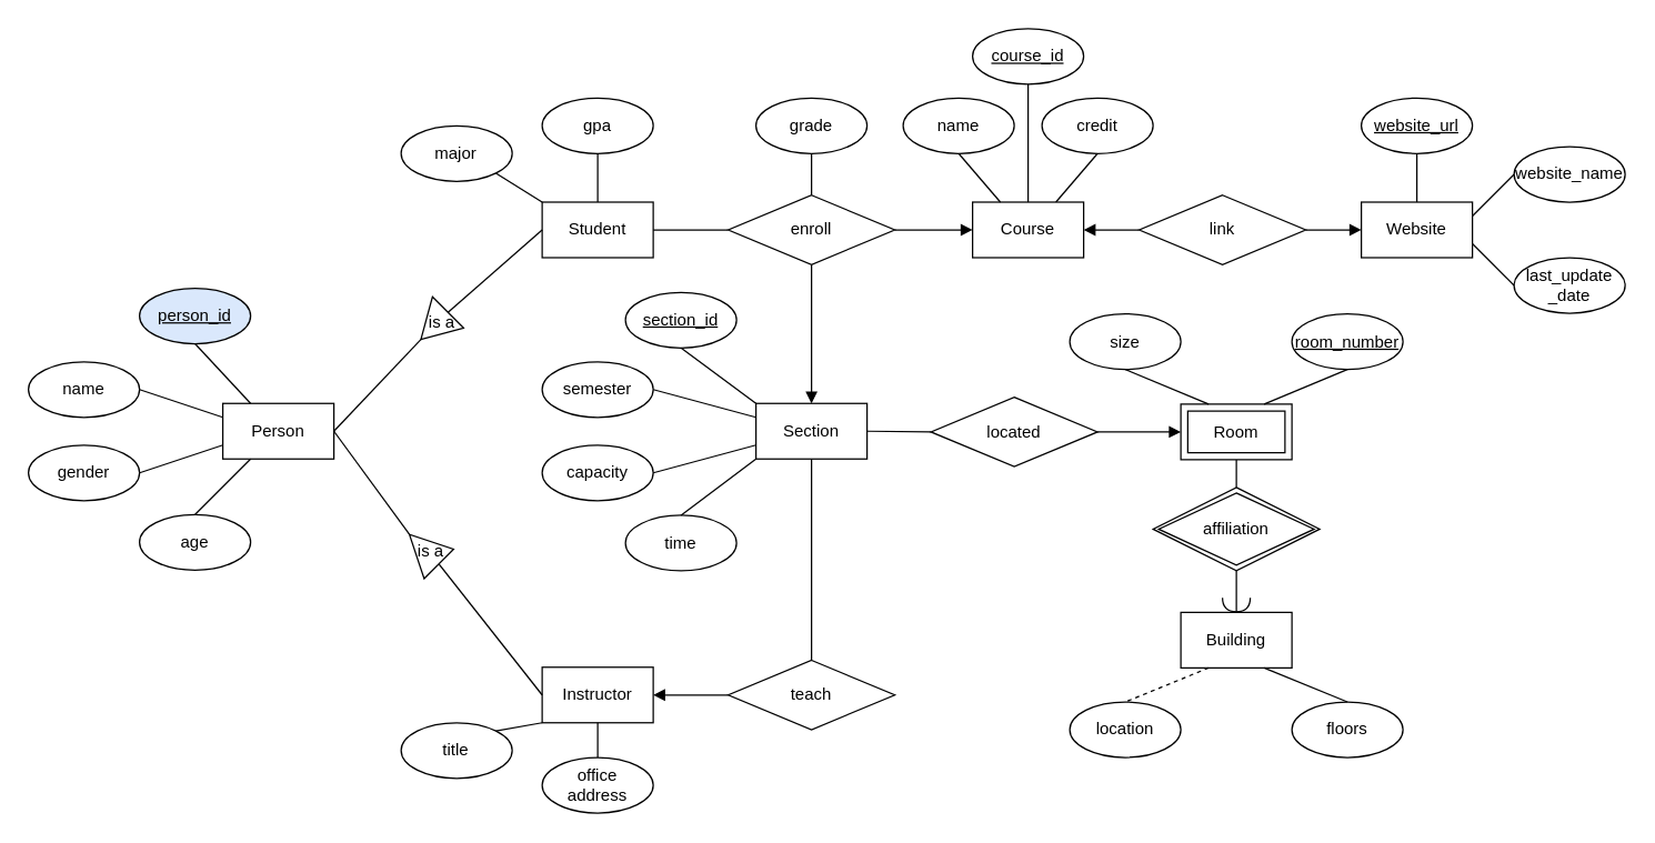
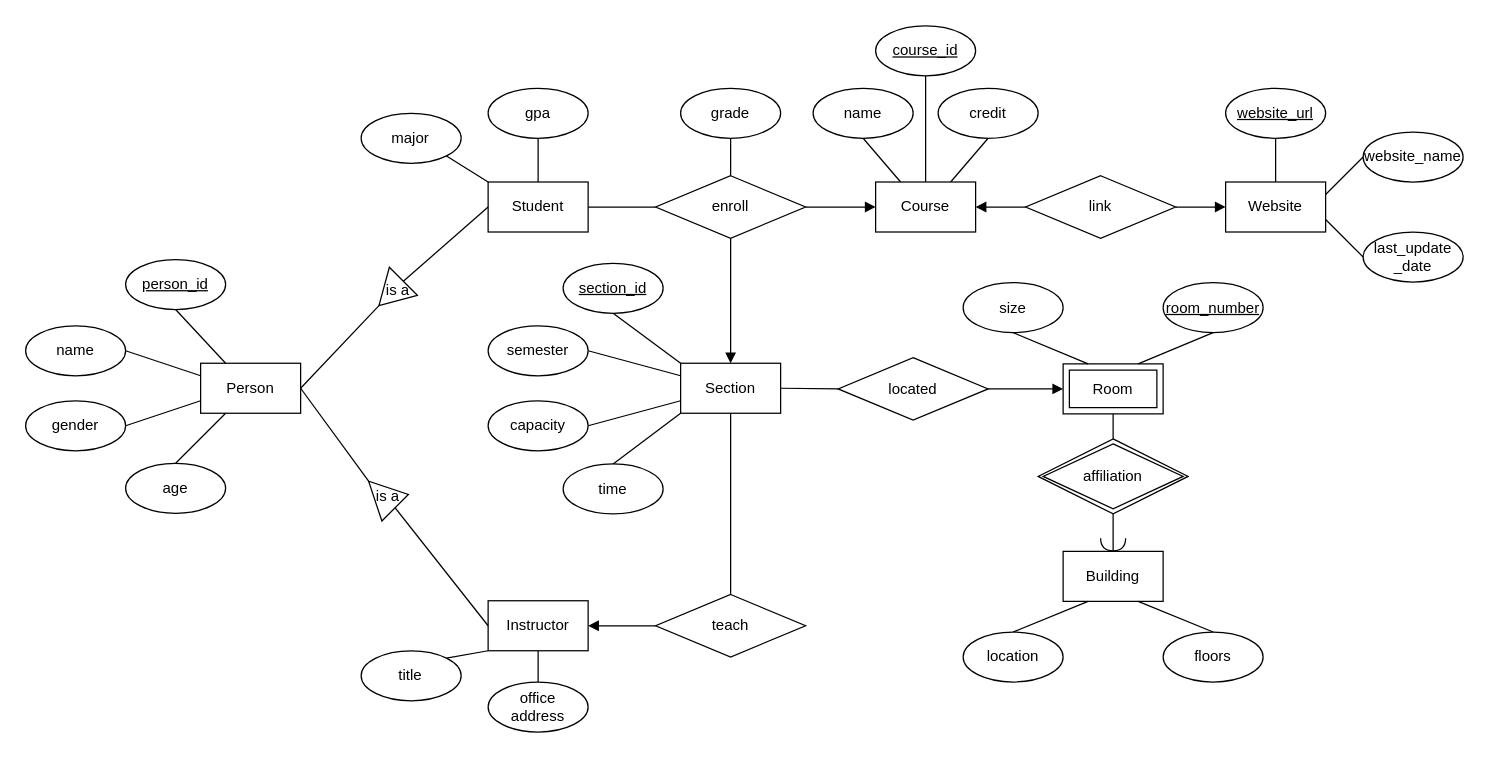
- <mxCell id="70" value="&lt;u&gt;person_id&lt;/u&gt;" style="ellipse;whiteSpace=wrap;html=1;fillColor=#dae8fc;" parent="1" vertex="1"><mxGeometry x="100" y="207" width="80" height="40" as="geometry" /></mxCell>
+ <mxCell id="70" value="&lt;u&gt;person_id&lt;/u&gt;" style="ellipse;whiteSpace=wrap;html=1;" parent="1" vertex="1"><mxGeometry x="100" y="207" width="80" height="40" as="geometry" /></mxCell>
- <mxCell id="37" value="" style="endArrow=none;html=1;rounded=0;entryX=0.5;entryY=0;entryDx=0;entryDy=0;exitX=0.25;exitY=1;exitDx=0;exitDy=0;dashed=1;" parent="1" source="23" target="38" edge="1"><mxGeometry width="50" height="50" relative="1" as="geometry"><mxPoint x="590" y="260.5" as="sourcePoint" /><mxPoint x="830" y="100.5" as="targetPoint" /></mxGeometry></mxCell>
+ <mxCell id="37" value="" style="endArrow=none;html=1;rounded=0;entryX=0.5;entryY=0;entryDx=0;entryDy=0;exitX=0.25;exitY=1;exitDx=0;exitDy=0;" parent="1" source="23" target="38" edge="1"><mxGeometry width="50" height="50" relative="1" as="geometry"><mxPoint x="590" y="260.5" as="sourcePoint" /><mxPoint x="830" y="100.5" as="targetPoint" /></mxGeometry></mxCell>
